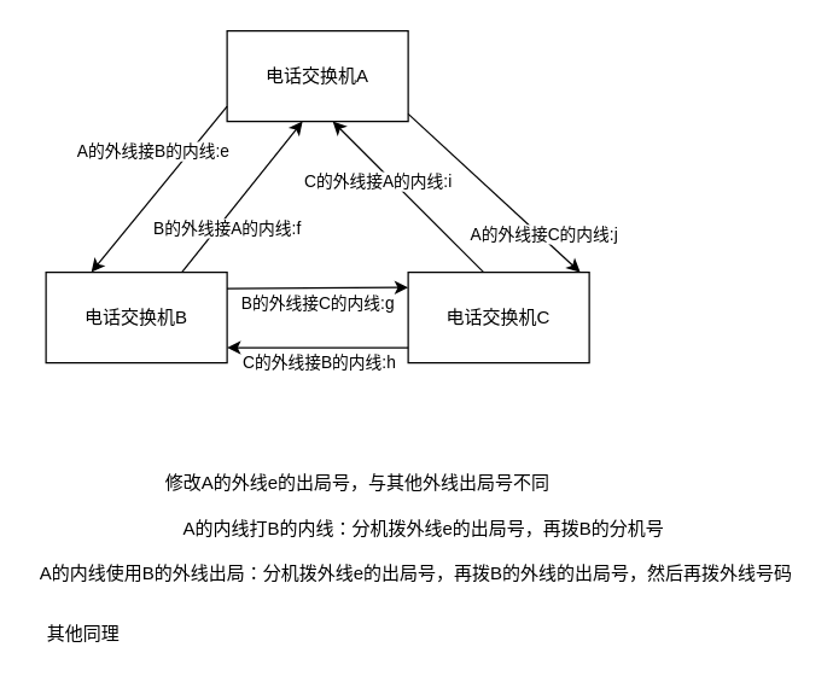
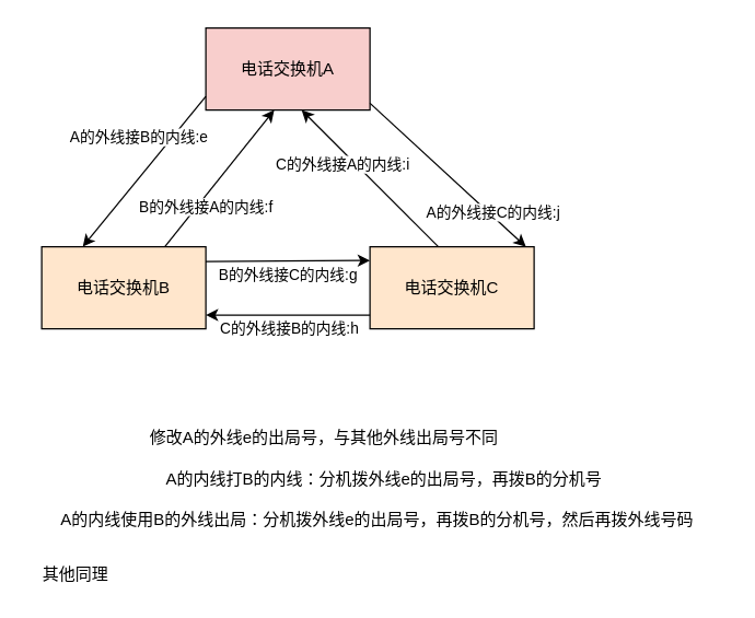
- <mxCell id="3" value="电话交换机A" style="whiteSpace=wrap;html=1;" parent="1" vertex="1"><mxGeometry x="150" y="20" width="120" height="60" as="geometry" /></mxCell>
+ <mxCell id="3" value="电话交换机A" style="whiteSpace=wrap;html=1;fillColor=#f8cecc;" parent="1" vertex="1"><mxGeometry x="150" y="20" width="120" height="60" as="geometry" /></mxCell>
- <mxCell id="2" value="电话交换机B" style="whiteSpace=wrap;html=1;" parent="1" vertex="1"><mxGeometry x="30" y="180" width="120" height="60" as="geometry" /></mxCell>
+ <mxCell id="2" value="电话交换机B" style="whiteSpace=wrap;html=1;fillColor=#ffe6cc;" parent="1" vertex="1"><mxGeometry x="30" y="180" width="120" height="60" as="geometry" /></mxCell>
- <mxCell id="4" value="电话交换机C" style="whiteSpace=wrap;html=1;" parent="1" vertex="1"><mxGeometry x="270" y="180" width="120" height="60" as="geometry" /></mxCell>
+ <mxCell id="4" value="电话交换机C" style="whiteSpace=wrap;html=1;fillColor=#ffe6cc;" parent="1" vertex="1"><mxGeometry x="270" y="180" width="120" height="60" as="geometry" /></mxCell>
- <mxCell id="18" value="A的内线使用B的外线出局：分机拨外线e的出局号，再拨B的外线的出局号，然后再拨外线号码" style="text;html=1;align=center;verticalAlign=middle;resizable=0;points=[];autosize=1;strokeColor=none;" parent="1" vertex="1"><mxGeometry x="20" y="370" width="510" height="20" as="geometry" /></mxCell>
+ <mxCell id="18" value="A的内线使用B的外线出局：分机拨外线e的出局号，再拨B的分机号，然后再拨外线号码" style="text;html=1;align=center;verticalAlign=middle;resizable=0;points=[];autosize=1;strokeColor=none;" parent="1" vertex="1"><mxGeometry x="20" y="370" width="510" height="20" as="geometry" /></mxCell>
